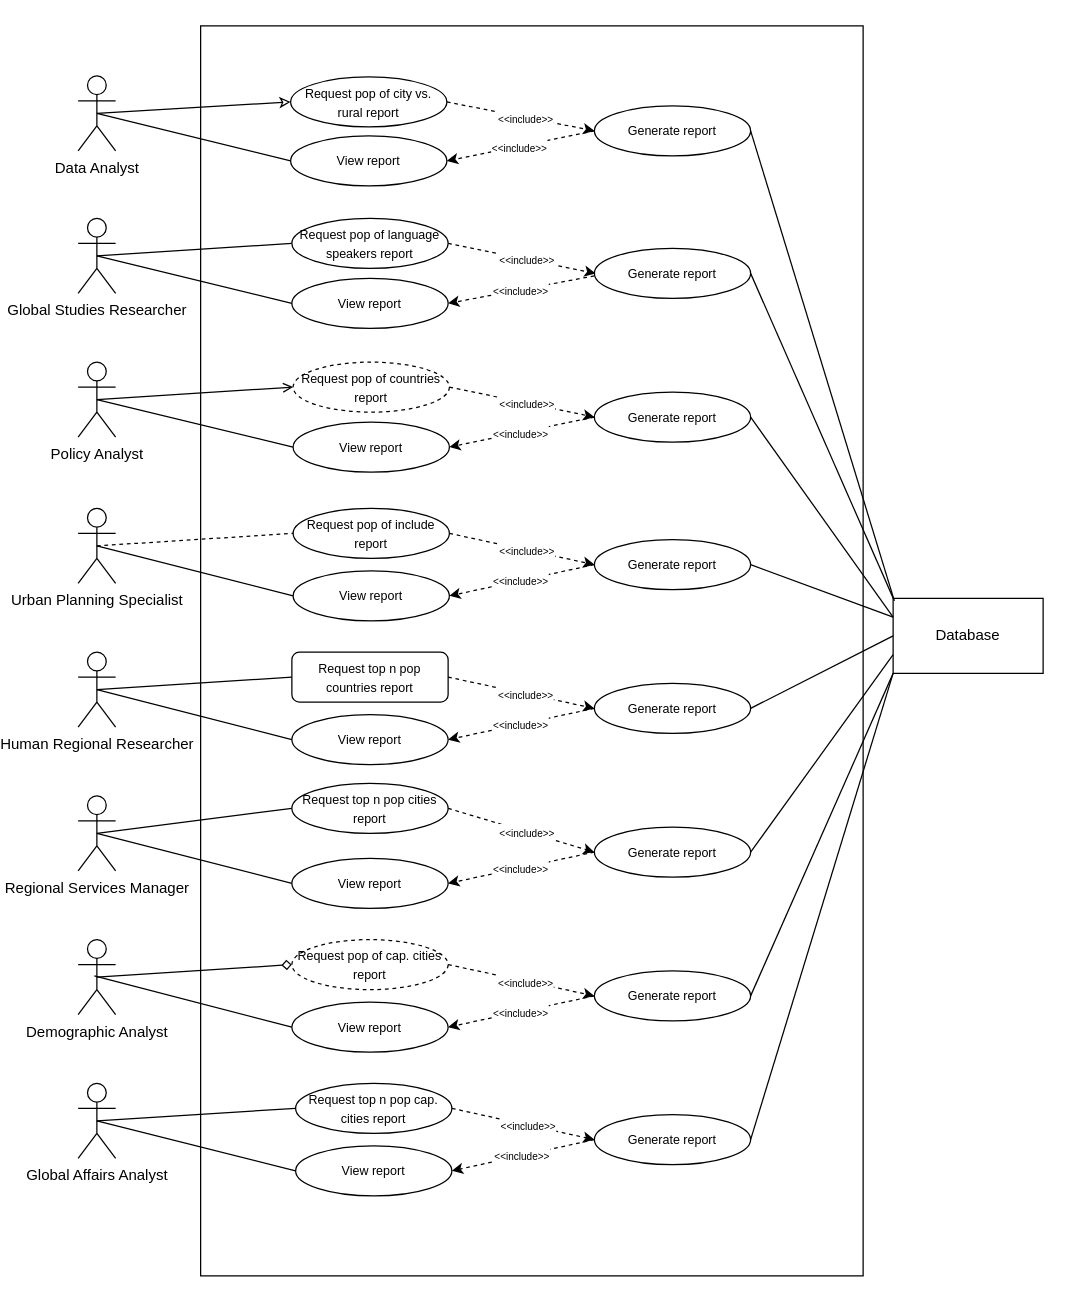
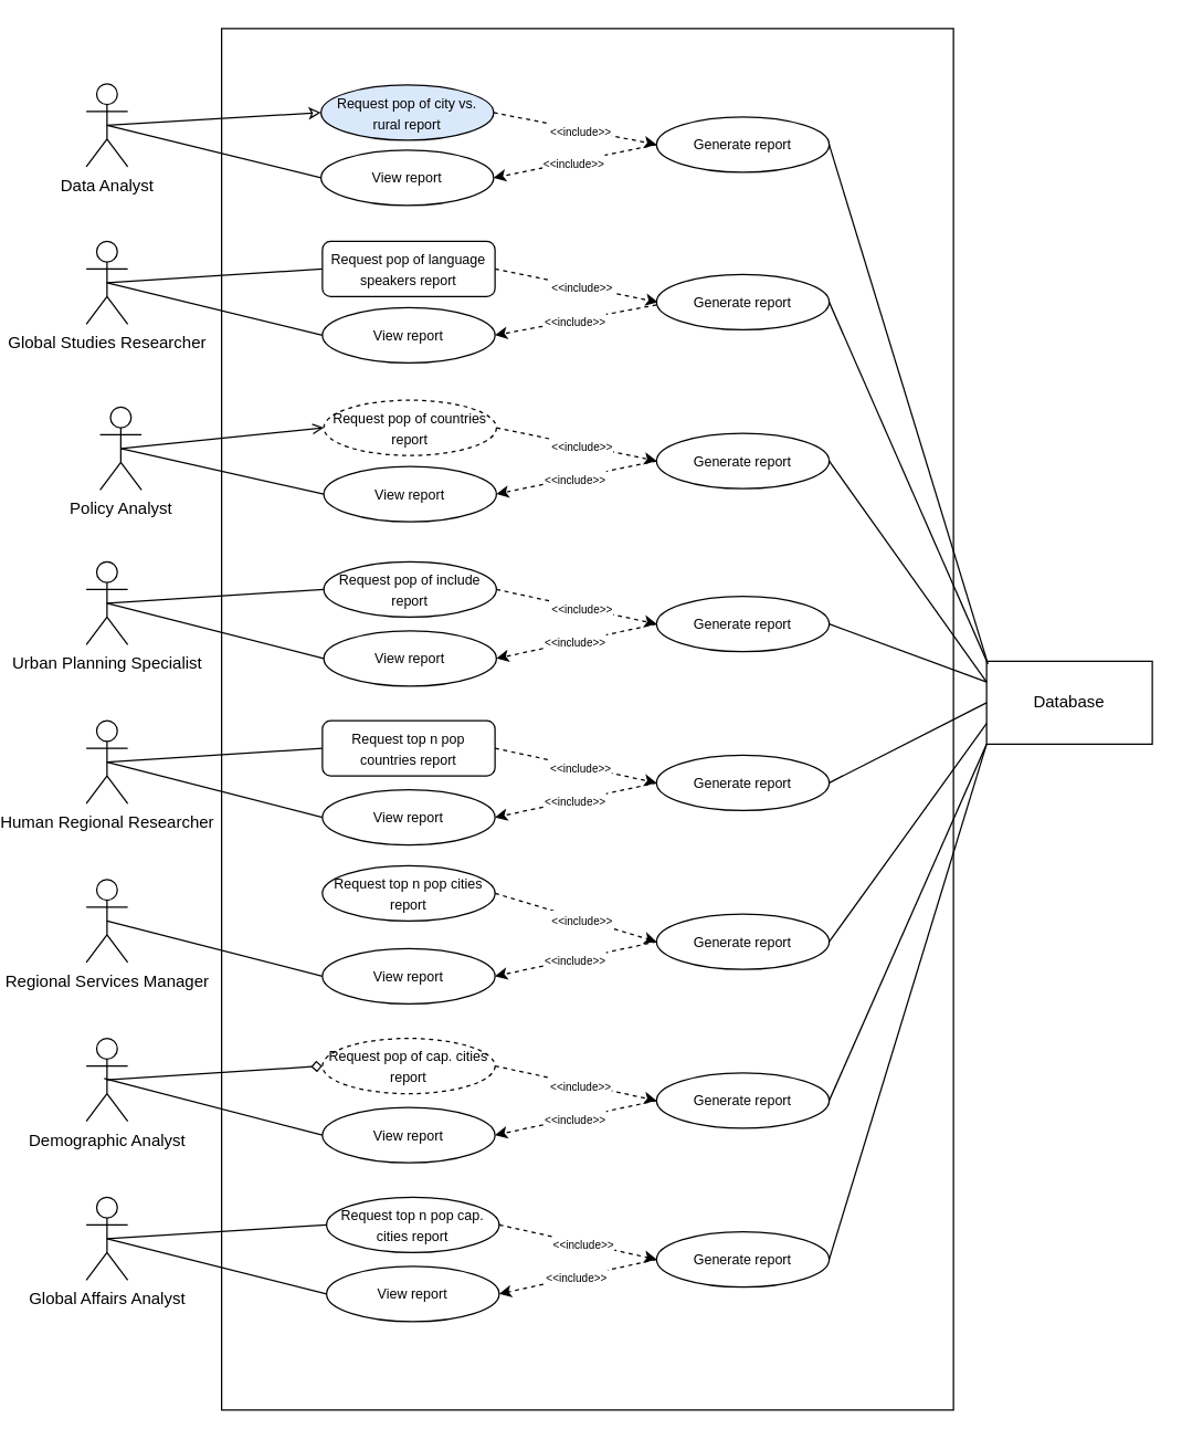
- <mxCell id="6" value="&lt;font style=&quot;font-size: 10px;&quot;&gt;Request pop of city vs. rural report&lt;/font&gt;" style="ellipse;whiteSpace=wrap;html=1;" vertex="1" parent="2"><mxGeometry x="112" y="40.86" width="125" height="40" as="geometry" /></mxCell>
+ <mxCell id="6" value="&lt;font style=&quot;font-size: 10px;&quot;&gt;Request pop of city vs. rural report&lt;/font&gt;" style="ellipse;whiteSpace=wrap;html=1;fillColor=#dae8fc;" vertex="1" parent="2"><mxGeometry x="112" y="40.86" width="125" height="40" as="geometry" /></mxCell>
- <mxCell id="63" value="&lt;font style=&quot;font-size: 10px;&quot;&gt;Request pop of language speakers report&lt;/font&gt;" style="ellipse;whiteSpace=wrap;html=1;" vertex="1" parent="1"><mxGeometry x="191" y="174" width="125" height="40" as="geometry" /></mxCell>
+ <mxCell id="63" value="&lt;font style=&quot;font-size: 10px;&quot;&gt;Request pop of language speakers report&lt;/font&gt;" style="whiteSpace=wrap;html=1;rounded=1;" vertex="1" parent="1"><mxGeometry x="191" y="174" width="125" height="40" as="geometry" /></mxCell>
- <mxCell id="56" value="Policy Analyst" style="shape=umlActor;verticalLabelPosition=bottom;verticalAlign=top;html=1;outlineConnect=0;" vertex="1" parent="1"><mxGeometry x="20" y="289" width="30" height="60" as="geometry" /></mxCell>
+ <mxCell id="56" value="Policy Analyst" style="shape=umlActor;verticalLabelPosition=bottom;verticalAlign=top;html=1;outlineConnect=0;" vertex="1" parent="1"><mxGeometry x="30" y="294" width="30" height="60" as="geometry" /></mxCell>
- <mxCell id="74" style="rounded=0;orthogonalLoop=1;jettySize=auto;html=1;exitX=0.5;exitY=0.5;exitDx=0;exitDy=0;exitPerimeter=0;entryX=0;entryY=0.5;entryDx=0;entryDy=0;endArrow=none;endFill=0;dashed=1;" edge="1" parent="1" source="57" target="8"><mxGeometry relative="1" as="geometry"><mxPoint x="45" y="433" as="sourcePoint" /><mxPoint x="202" y="423" as="targetPoint" /></mxGeometry></mxCell>
+ <mxCell id="74" style="rounded=0;orthogonalLoop=1;jettySize=auto;html=1;exitX=0.5;exitY=0.5;exitDx=0;exitDy=0;exitPerimeter=0;entryX=0;entryY=0.5;entryDx=0;entryDy=0;endArrow=none;endFill=0;" edge="1" parent="1" source="57" target="8"><mxGeometry relative="1" as="geometry"><mxPoint x="45" y="433" as="sourcePoint" /><mxPoint x="202" y="423" as="targetPoint" /></mxGeometry></mxCell>
- <mxCell id="78" style="rounded=0;orthogonalLoop=1;jettySize=auto;html=1;exitX=0.5;exitY=0.5;exitDx=0;exitDy=0;exitPerimeter=0;entryX=0;entryY=0.5;entryDx=0;entryDy=0;endArrow=none;endFill=0;" edge="1" parent="1" source="59" target="65"><mxGeometry relative="1" as="geometry"><mxPoint x="43" y="671" as="sourcePoint" /><mxPoint x="200" y="661" as="targetPoint" /></mxGeometry></mxCell>
